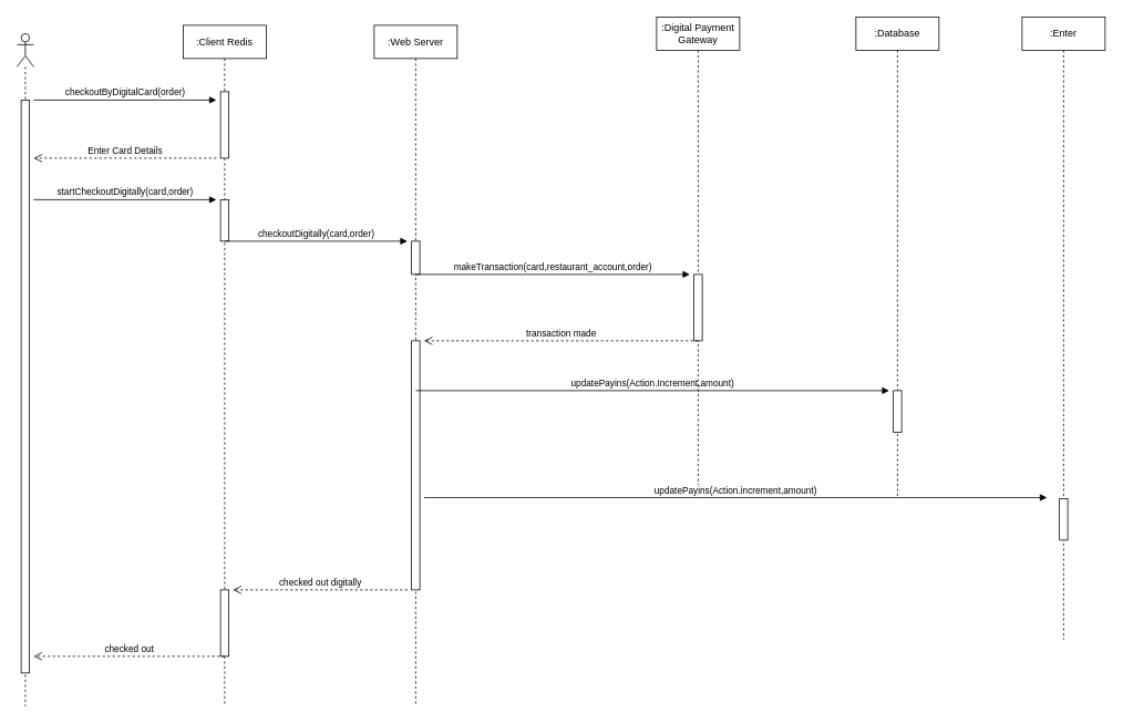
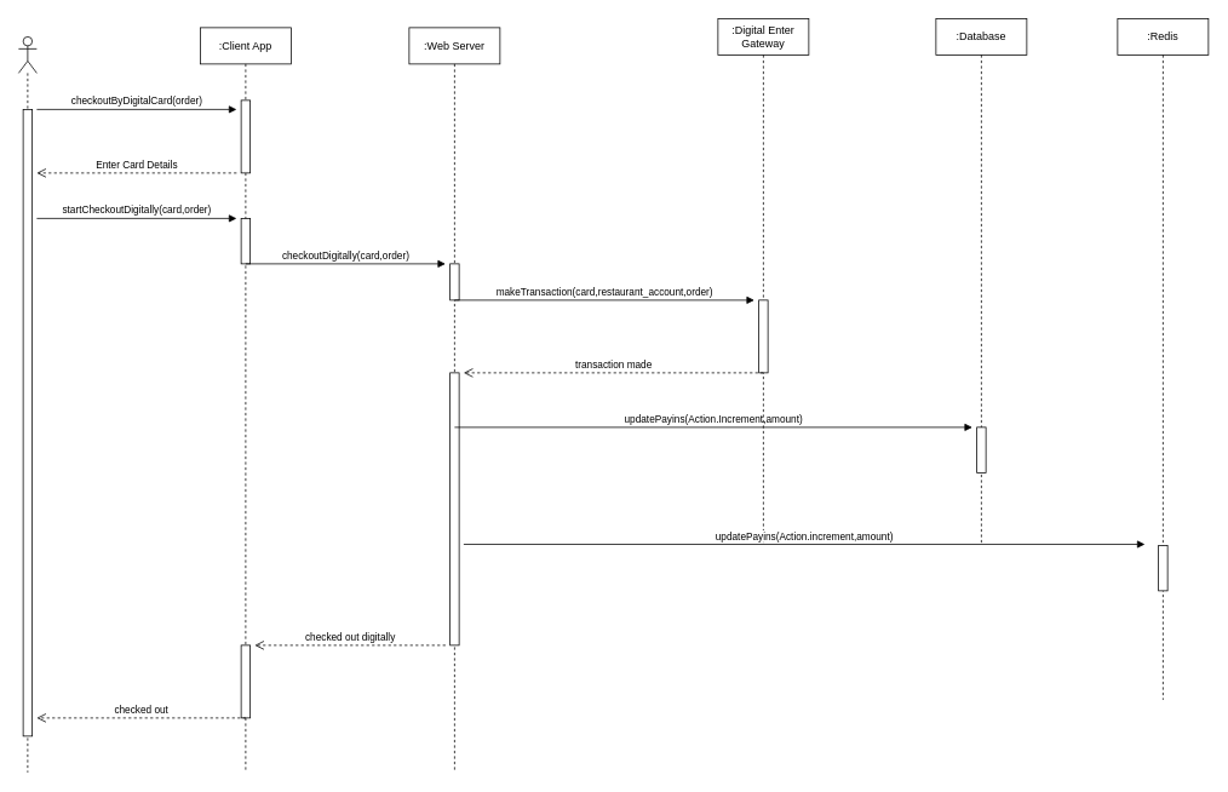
- <mxCell id="17" value=":Digital Payment Gateway" style="shape=umlLifeline;perimeter=lifelinePerimeter;whiteSpace=wrap;html=1;container=1;collapsible=0;recursiveResize=0;outlineConnect=0;movable=1;resizable=1;rotatable=1;deletable=1;editable=1;connectable=1;" parent="1" vertex="1"><mxGeometry x="790" y="20" width="100" height="580" as="geometry" /></mxCell>
+ <mxCell id="17" value=":Digital Enter Gateway" style="shape=umlLifeline;perimeter=lifelinePerimeter;whiteSpace=wrap;html=1;container=1;collapsible=0;recursiveResize=0;outlineConnect=0;movable=1;resizable=1;rotatable=1;deletable=1;editable=1;connectable=1;" parent="1" vertex="1"><mxGeometry x="790" y="20" width="100" height="580" as="geometry" /></mxCell>
- <mxCell id="24" value=":Enter" style="shape=umlLifeline;perimeter=lifelinePerimeter;whiteSpace=wrap;html=1;container=1;collapsible=0;recursiveResize=0;outlineConnect=0;movable=1;resizable=1;rotatable=1;deletable=1;editable=1;connectable=1;" parent="1" vertex="1"><mxGeometry x="1230" y="20" width="100" height="750" as="geometry" /></mxCell>
+ <mxCell id="24" value=":Redis" style="shape=umlLifeline;perimeter=lifelinePerimeter;whiteSpace=wrap;html=1;container=1;collapsible=0;recursiveResize=0;outlineConnect=0;movable=1;resizable=1;rotatable=1;deletable=1;editable=1;connectable=1;" parent="1" vertex="1"><mxGeometry x="1230" y="20" width="100" height="750" as="geometry" /></mxCell>
- <mxCell id="5" value=":Client Redis" style="shape=umlLifeline;perimeter=lifelinePerimeter;whiteSpace=wrap;html=1;container=1;collapsible=0;recursiveResize=0;outlineConnect=0;movable=1;resizable=1;rotatable=1;deletable=1;editable=1;connectable=1;" parent="1" vertex="1"><mxGeometry x="220" y="30" width="100" height="820" as="geometry" /></mxCell>
+ <mxCell id="5" value=":Client App" style="shape=umlLifeline;perimeter=lifelinePerimeter;whiteSpace=wrap;html=1;container=1;collapsible=0;recursiveResize=0;outlineConnect=0;movable=1;resizable=1;rotatable=1;deletable=1;editable=1;connectable=1;" parent="1" vertex="1"><mxGeometry x="220" y="30" width="100" height="820" as="geometry" /></mxCell>
